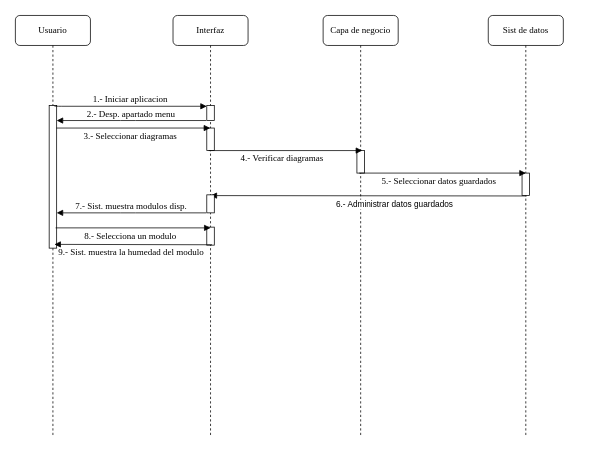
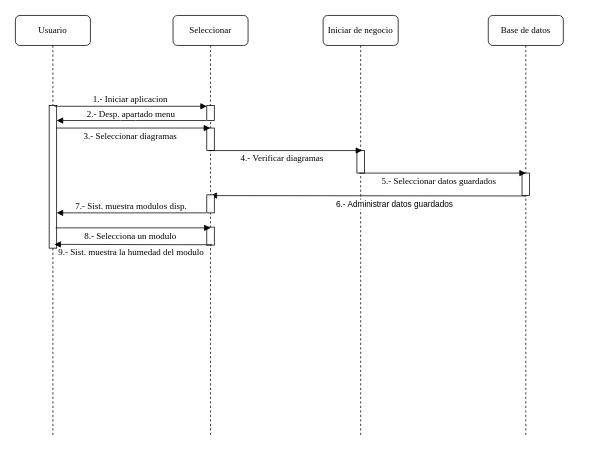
- <mxCell id="2" value="Interfaz" style="shape=umlLifeline;perimeter=lifelinePerimeter;whiteSpace=wrap;html=1;container=1;collapsible=0;recursiveResize=0;outlineConnect=0;rounded=1;shadow=0;comic=0;labelBackgroundColor=none;strokeWidth=1;fontFamily=Verdana;fontSize=12;align=center;" vertex="1" parent="1"><mxGeometry x="230" y="20" width="100" height="560" as="geometry" /></mxCell>
+ <mxCell id="2" value="Seleccionar" style="shape=umlLifeline;perimeter=lifelinePerimeter;whiteSpace=wrap;html=1;container=1;collapsible=0;recursiveResize=0;outlineConnect=0;rounded=1;shadow=0;comic=0;labelBackgroundColor=none;strokeWidth=1;fontFamily=Verdana;fontSize=12;align=center;" vertex="1" parent="1"><mxGeometry x="230" y="20" width="100" height="560" as="geometry" /></mxCell>
- <mxCell id="3" value="Capa de negocio" style="shape=umlLifeline;perimeter=lifelinePerimeter;whiteSpace=wrap;html=1;container=1;collapsible=0;recursiveResize=0;outlineConnect=0;rounded=1;shadow=0;comic=0;labelBackgroundColor=none;strokeWidth=1;fontFamily=Verdana;fontSize=12;align=center;" vertex="1" parent="1"><mxGeometry x="430" y="20" width="100" height="560" as="geometry" /></mxCell>
+ <mxCell id="3" value="Iniciar de negocio" style="shape=umlLifeline;perimeter=lifelinePerimeter;whiteSpace=wrap;html=1;container=1;collapsible=0;recursiveResize=0;outlineConnect=0;rounded=1;shadow=0;comic=0;labelBackgroundColor=none;strokeWidth=1;fontFamily=Verdana;fontSize=12;align=center;" vertex="1" parent="1"><mxGeometry x="430" y="20" width="100" height="560" as="geometry" /></mxCell>
- <mxCell id="4" value="Sist de datos" style="shape=umlLifeline;perimeter=lifelinePerimeter;whiteSpace=wrap;html=1;container=1;collapsible=0;recursiveResize=0;outlineConnect=0;rounded=1;shadow=0;comic=0;labelBackgroundColor=none;strokeWidth=1;fontFamily=Verdana;fontSize=12;align=center;" vertex="1" parent="1"><mxGeometry x="650" y="20" width="100" height="560" as="geometry" /></mxCell>
+ <mxCell id="4" value="Base de datos" style="shape=umlLifeline;perimeter=lifelinePerimeter;whiteSpace=wrap;html=1;container=1;collapsible=0;recursiveResize=0;outlineConnect=0;rounded=1;shadow=0;comic=0;labelBackgroundColor=none;strokeWidth=1;fontFamily=Verdana;fontSize=12;align=center;" vertex="1" parent="1"><mxGeometry x="650" y="20" width="100" height="560" as="geometry" /></mxCell>
